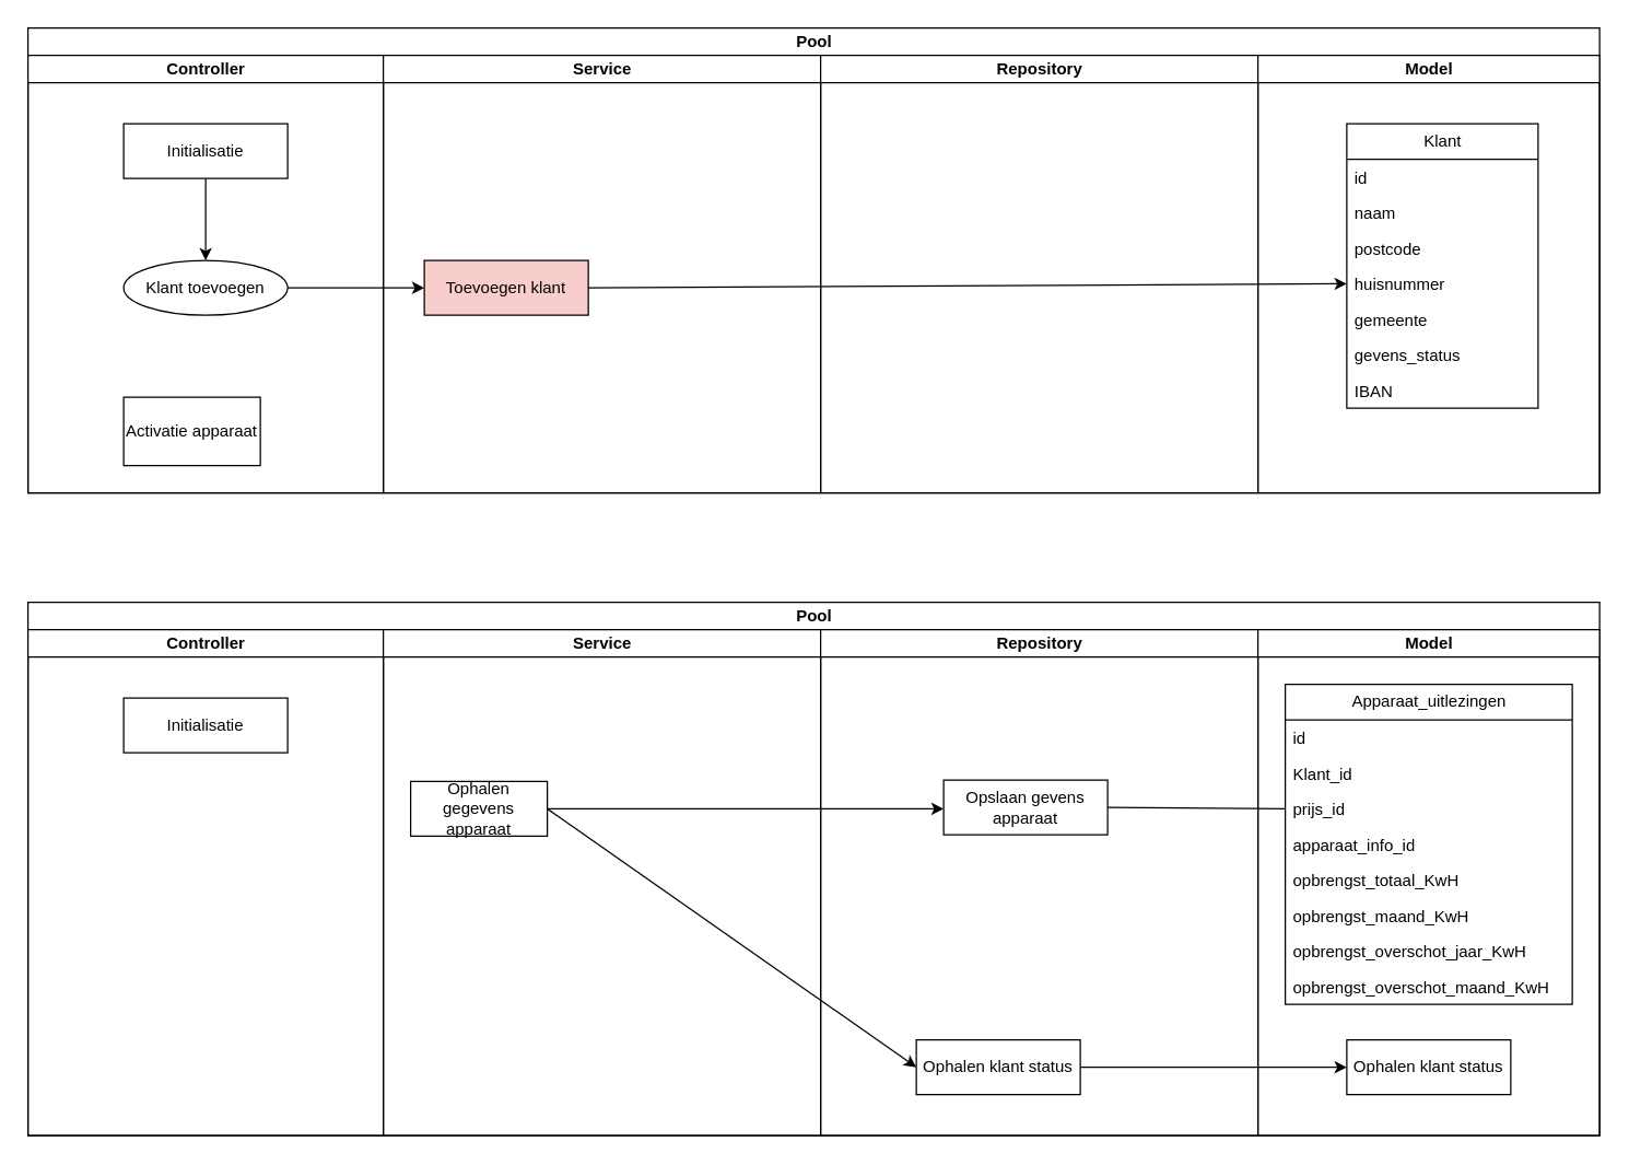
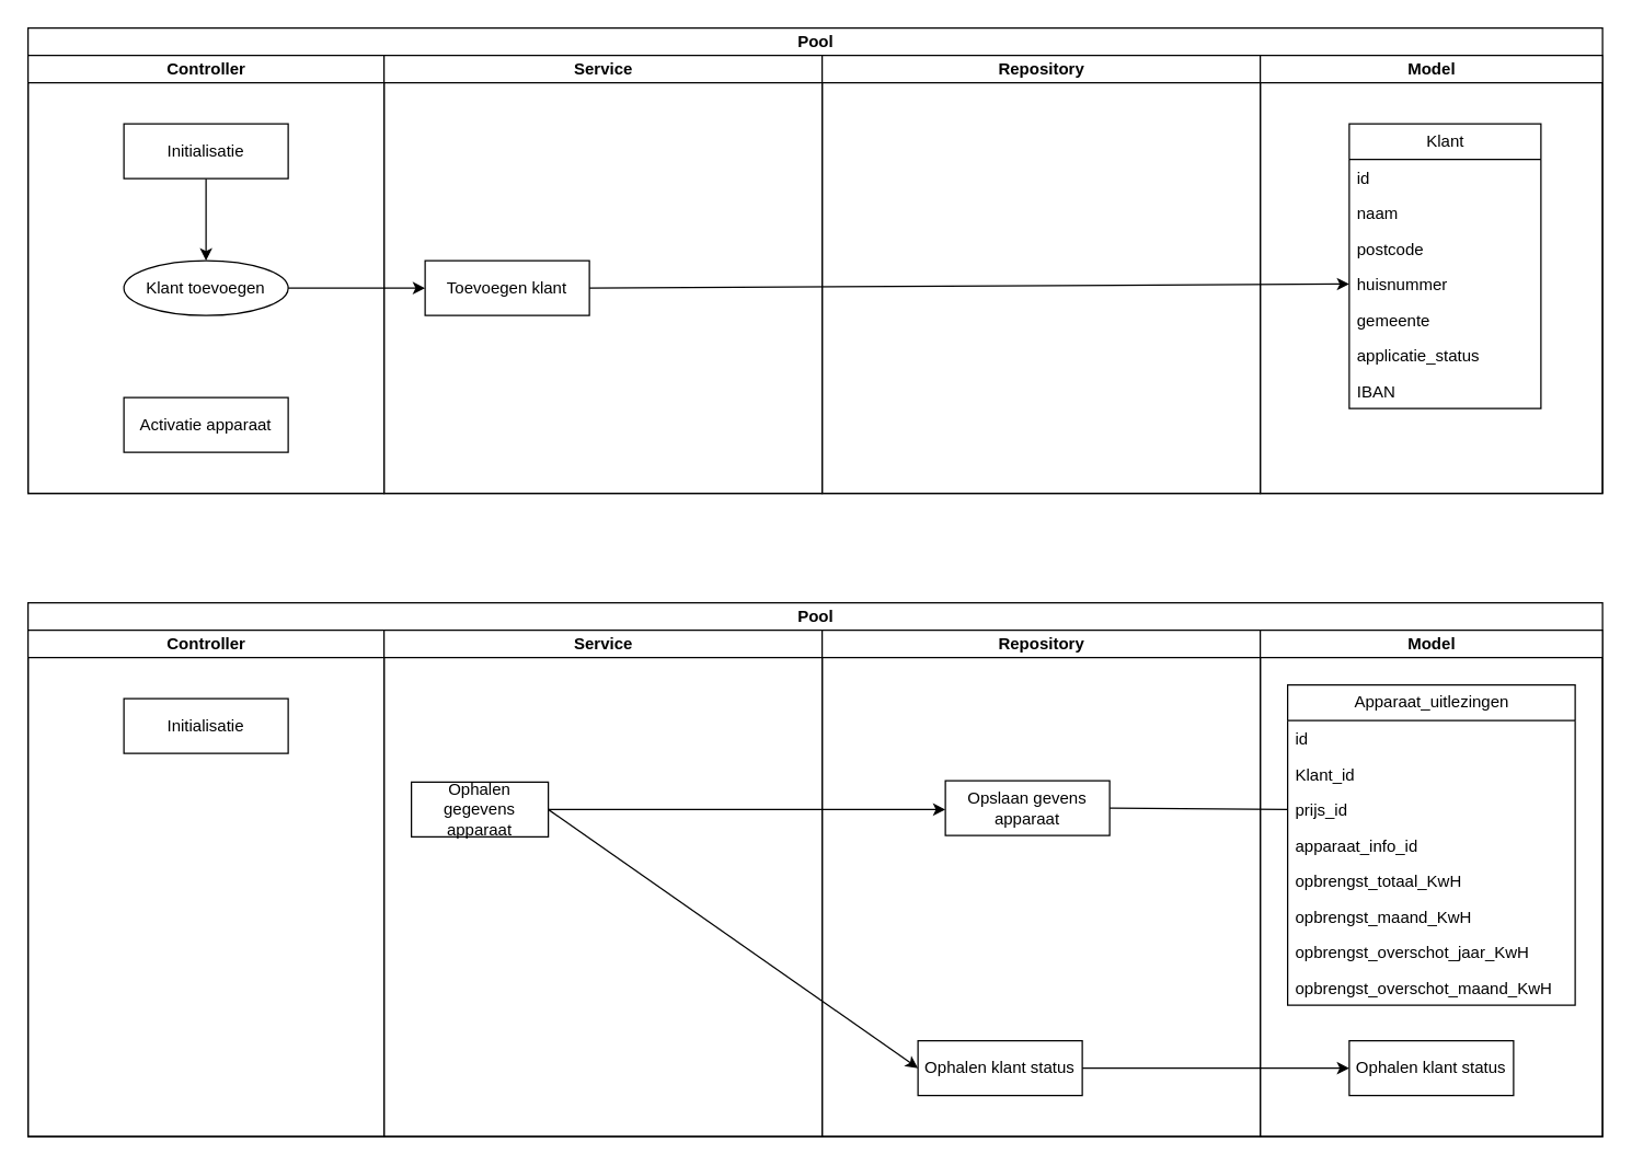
- <mxCell id="10" value="Toevoegen klant" style="rounded=0;whiteSpace=wrap;html=1;fillColor=#f8cecc;" vertex="1" parent="9"><mxGeometry x="30" y="150" width="120" height="40" as="geometry" /></mxCell>
+ <mxCell id="10" value="Toevoegen klant" style="rounded=0;whiteSpace=wrap;html=1;" vertex="1" parent="9"><mxGeometry x="30" y="150" width="120" height="40" as="geometry" /></mxCell>
- <mxCell id="19" value="gevens_status" style="text;strokeColor=none;fillColor=none;align=left;verticalAlign=top;spacingLeft=4;spacingRight=4;overflow=hidden;rotatable=0;points=[[0,0.5],[1,0.5]];portConstraint=eastwest;whiteSpace=wrap;html=1;" vertex="1" parent="13"><mxGeometry y="156" width="140" height="26" as="geometry" /></mxCell>
+ <mxCell id="19" value="applicatie_status" style="text;strokeColor=none;fillColor=none;align=left;verticalAlign=top;spacingLeft=4;spacingRight=4;overflow=hidden;rotatable=0;points=[[0,0.5],[1,0.5]];portConstraint=eastwest;whiteSpace=wrap;html=1;" vertex="1" parent="13"><mxGeometry y="156" width="140" height="26" as="geometry" /></mxCell>
- <mxCell id="8" value="Activatie apparaat" style="rounded=0;whiteSpace=wrap;html=1;" vertex="1" parent="4"><mxGeometry x="70" y="250" width="100" height="50" as="geometry" /></mxCell>
+ <mxCell id="8" value="Activatie apparaat" style="rounded=0;whiteSpace=wrap;html=1;" vertex="1" parent="4"><mxGeometry x="70" y="250" width="120" height="40" as="geometry" /></mxCell>
